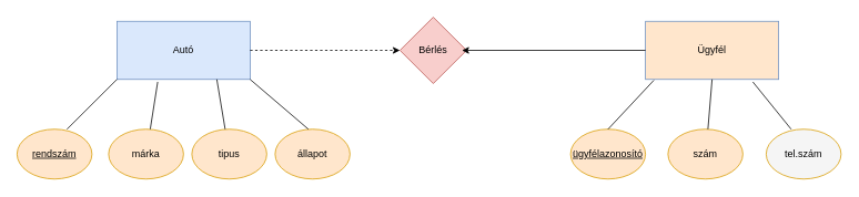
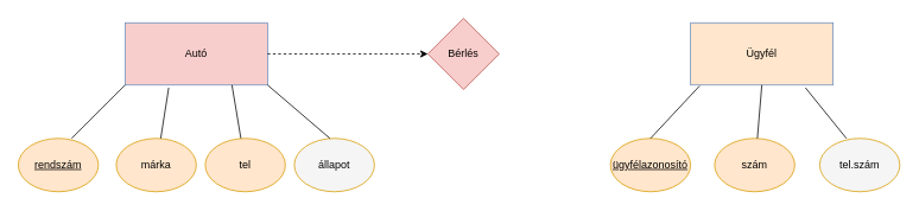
- <mxCell id="2" value="Autó" style="rounded=0;whiteSpace=wrap;html=1;fillColor=#dae8fc;strokeColor=#6c8ebf;" vertex="1" parent="1"><mxGeometry x="140" y="25" width="160" height="70" as="geometry" /></mxCell>
+ <mxCell id="2" value="Autó" style="rounded=0;whiteSpace=wrap;html=1;fillColor=#f8cecc;strokeColor=#6c8ebf;" vertex="1" parent="1"><mxGeometry x="140" y="25" width="160" height="70" as="geometry" /></mxCell>
- <mxCell id="6" value="" style="endArrow=classic;html=1;rounded=0;exitX=0;exitY=0.5;exitDx=0;exitDy=0;entryX=0.931;entryY=0.5;entryDx=0;entryDy=0;entryPerimeter=0;" edge="1" parent="1" source="3" target="4"><mxGeometry width="50" height="50" relative="1" as="geometry"><mxPoint x="430" y="315" as="sourcePoint" /><mxPoint x="500" y="60" as="targetPoint" /><Array as="points" /></mxGeometry></mxCell>
- <mxCell id="9" value="tipus" style="ellipse;whiteSpace=wrap;html=1;fillColor=#ffe6cc;strokeColor=#d79b00;" vertex="1" parent="1"><mxGeometry x="230" y="155" width="90" height="60" as="geometry" /></mxCell>
+ <mxCell id="9" value="tel" style="ellipse;whiteSpace=wrap;html=1;fillColor=#ffe6cc;strokeColor=#d79b00;" vertex="1" parent="1"><mxGeometry x="230" y="155" width="90" height="60" as="geometry" /></mxCell>
- <mxCell id="10" value="állapot" style="ellipse;whiteSpace=wrap;html=1;fillColor=#ffe6cc;strokeColor=#d79b00;" vertex="1" parent="1"><mxGeometry x="330" y="155" width="90" height="60" as="geometry" /></mxCell>
+ <mxCell id="10" value="állapot" style="ellipse;whiteSpace=wrap;html=1;fillColor=#f5f5f5;strokeColor=#d79b00;" vertex="1" parent="1"><mxGeometry x="330" y="155" width="90" height="60" as="geometry" /></mxCell>
